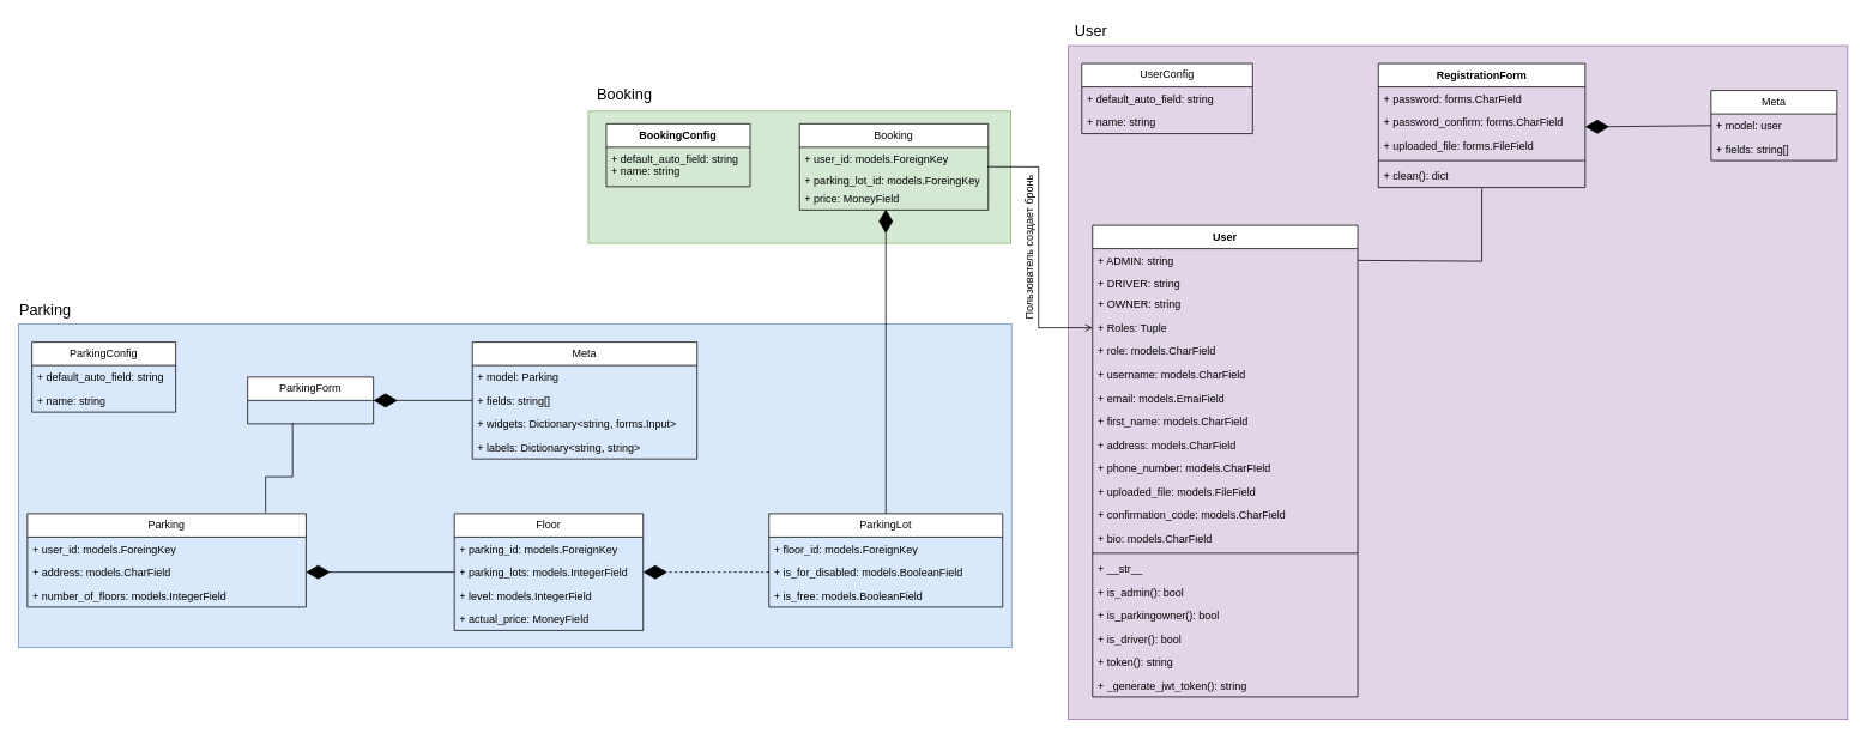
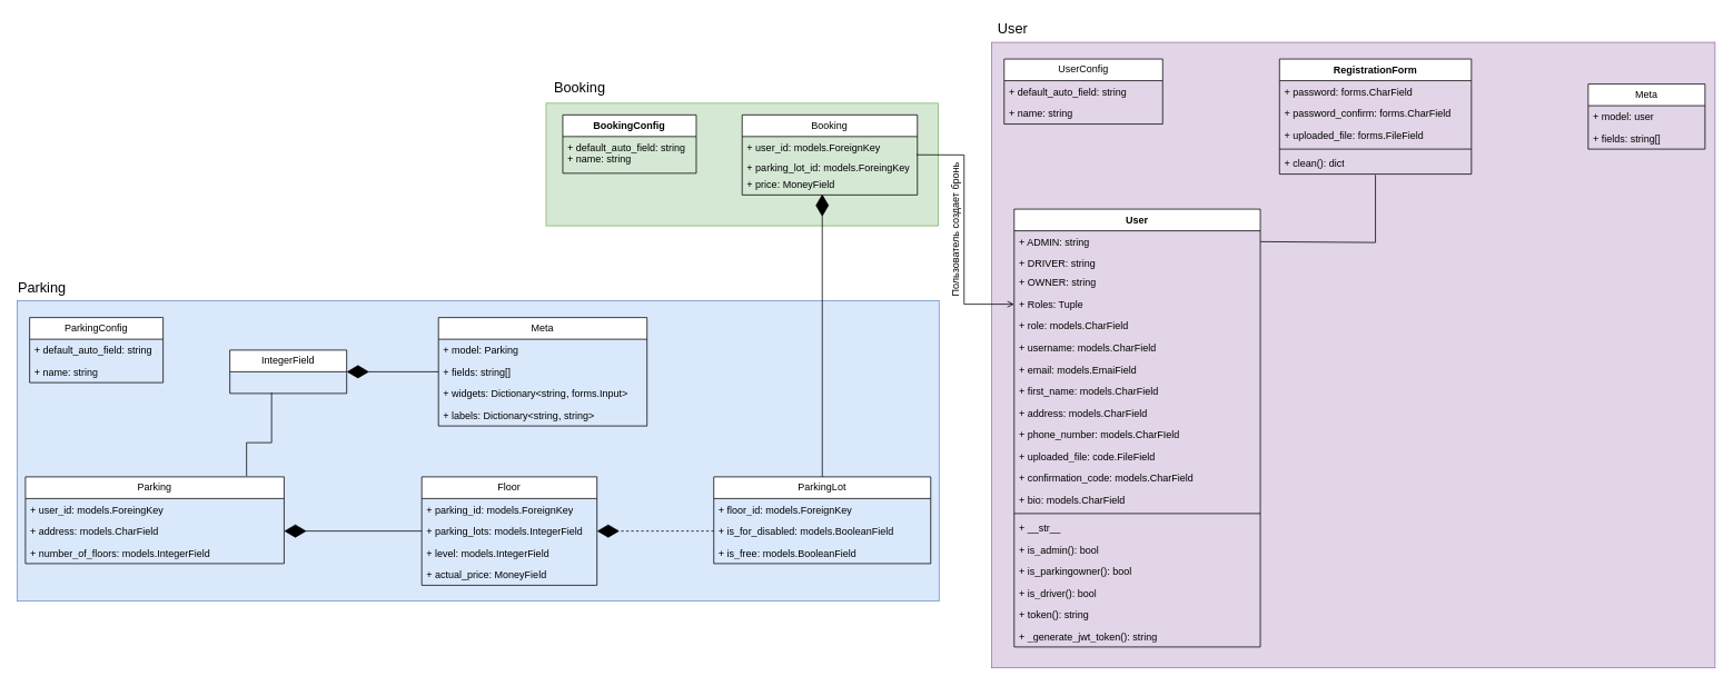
- <mxCell id="70" value="" style="endArrow=diamondThin;endFill=1;endSize=24;html=1;rounded=0;exitX=0;exitY=0.5;exitDx=0;exitDy=0;entryX=1;entryY=0.707;entryDx=0;entryDy=0;entryPerimeter=0;" edge="1" parent="1" source="47" target="42"><mxGeometry width="160" relative="1" as="geometry"><mxPoint x="1933" y="260" as="sourcePoint" /><mxPoint x="1763" y="139" as="targetPoint" /></mxGeometry></mxCell>
- <mxCell id="15" value="ParkingForm" style="swimlane;fontStyle=0;childLayout=stackLayout;horizontal=1;startSize=26;horizontalStack=0;resizeParent=1;resizeParentMax=0;resizeLast=0;collapsible=1;marginBottom=0;whiteSpace=wrap;html=1;" parent="1" vertex="1"><mxGeometry x="275" y="419" width="140" height="52" as="geometry" /></mxCell>
+ <mxCell id="15" value="IntegerField" style="swimlane;fontStyle=0;childLayout=stackLayout;horizontal=1;startSize=26;horizontalStack=0;resizeParent=1;resizeParentMax=0;resizeLast=0;collapsible=1;marginBottom=0;whiteSpace=wrap;html=1;" parent="1" vertex="1"><mxGeometry x="275" y="419" width="140" height="52" as="geometry" /></mxCell>
- <mxCell id="60" value="+ uploaded_file: models.FileField" style="text;strokeColor=none;fillColor=none;align=left;verticalAlign=top;spacingLeft=4;spacingRight=4;overflow=hidden;rotatable=0;points=[[0,0.5],[1,0.5]];portConstraint=eastwest;whiteSpace=wrap;html=1;" parent="49" vertex="1"><mxGeometry y="283" width="295" height="26" as="geometry" /></mxCell>
+ <mxCell id="60" value="+ uploaded_file: code.FileField" style="text;strokeColor=none;fillColor=none;align=left;verticalAlign=top;spacingLeft=4;spacingRight=4;overflow=hidden;rotatable=0;points=[[0,0.5],[1,0.5]];portConstraint=eastwest;whiteSpace=wrap;html=1;" parent="49" vertex="1"><mxGeometry y="283" width="295" height="26" as="geometry" /></mxCell>
